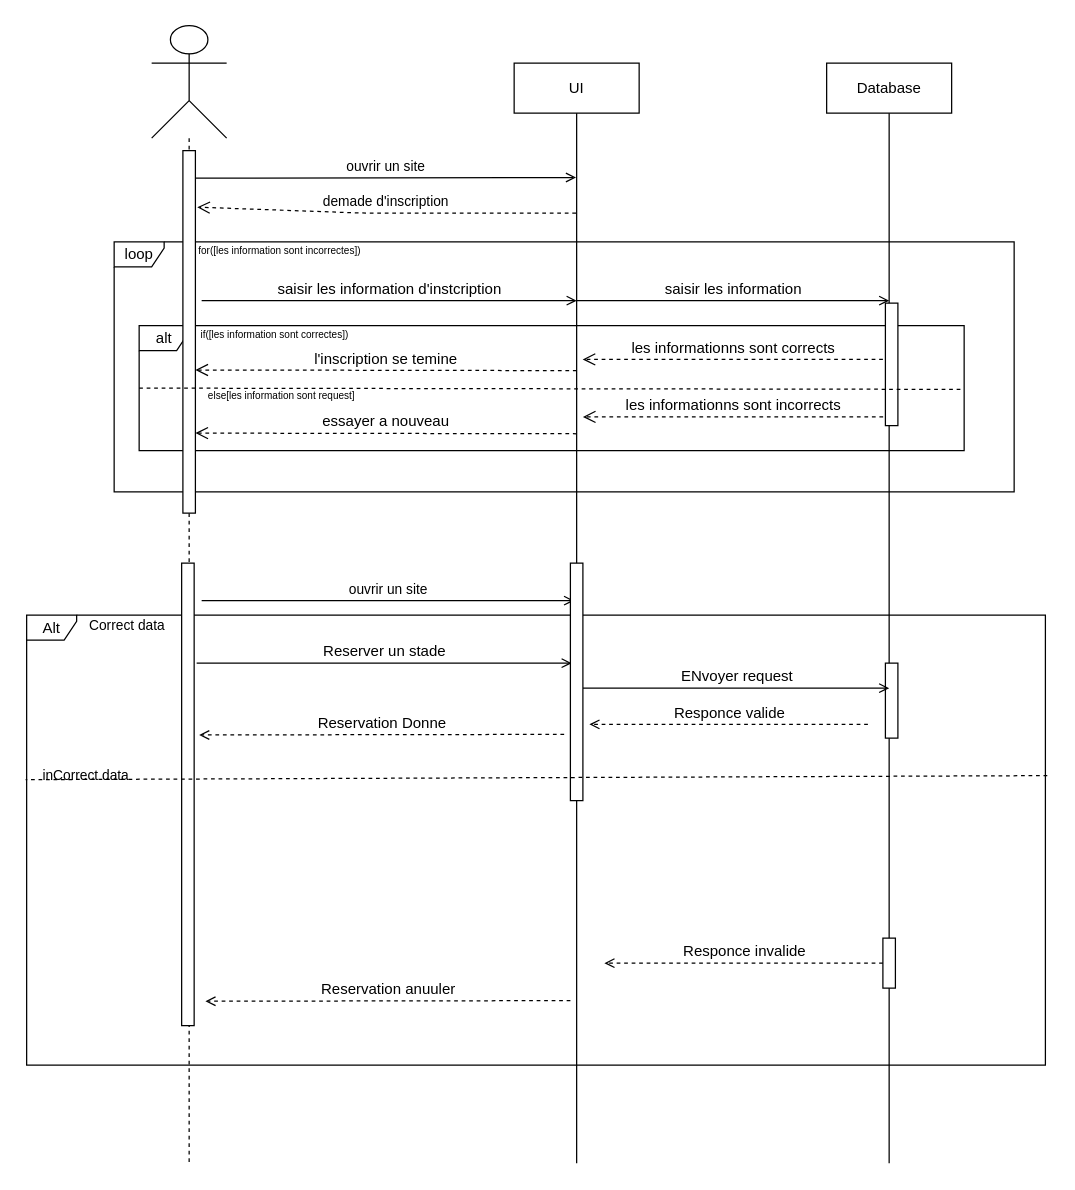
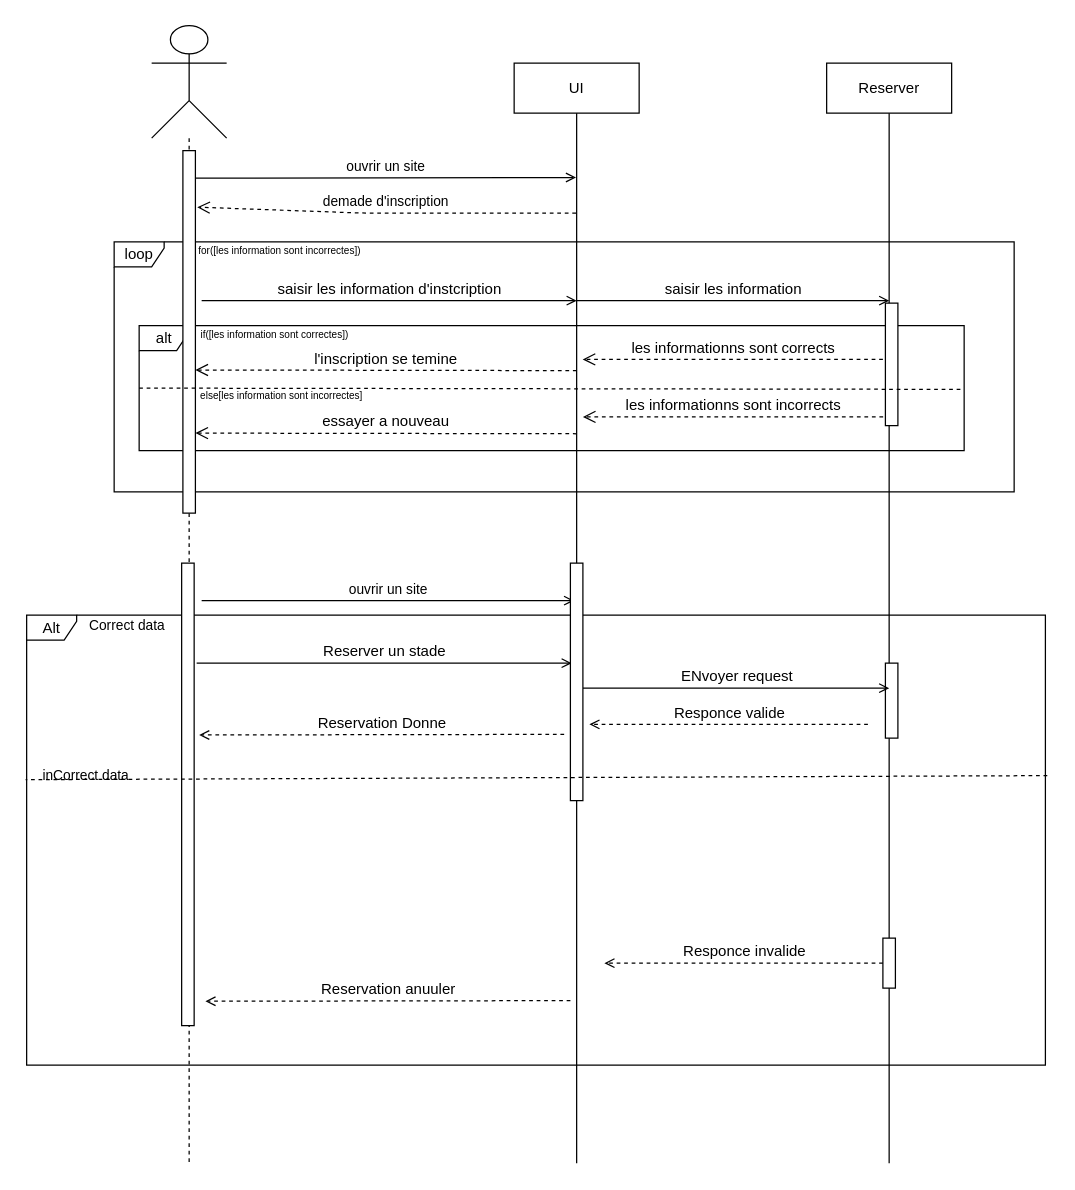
- <mxCell id="4" value="Database" style="shape=umlLifeline;perimeter=lifelinePerimeter;whiteSpace=wrap;html=1;container=1;collapsible=0;recursiveResize=0;outlineConnect=0;lifelineDashed=0;" parent="1" vertex="1"><mxGeometry x="660.82" y="50" width="100" height="880" as="geometry" /></mxCell>
+ <mxCell id="4" value="Reserver" style="shape=umlLifeline;perimeter=lifelinePerimeter;whiteSpace=wrap;html=1;container=1;collapsible=0;recursiveResize=0;outlineConnect=0;lifelineDashed=0;" parent="1" vertex="1"><mxGeometry x="660.82" y="50" width="100" height="880" as="geometry" /></mxCell>
- <mxCell id="19" value="&lt;font style=&quot;font-size: 8px&quot;&gt;else[les information sont request]&lt;/font&gt;" style="text;html=1;strokeColor=none;fillColor=none;align=center;verticalAlign=middle;whiteSpace=wrap;rounded=0;" parent="1" vertex="1"><mxGeometry x="154.82" y="310" width="140" height="10" as="geometry" /></mxCell>
+ <mxCell id="19" value="&lt;font style=&quot;font-size: 8px&quot;&gt;else[les information sont incorrectes]&lt;/font&gt;" style="text;html=1;strokeColor=none;fillColor=none;align=center;verticalAlign=middle;whiteSpace=wrap;rounded=0;" parent="1" vertex="1"><mxGeometry x="154.82" y="310" width="140" height="10" as="geometry" /></mxCell>
